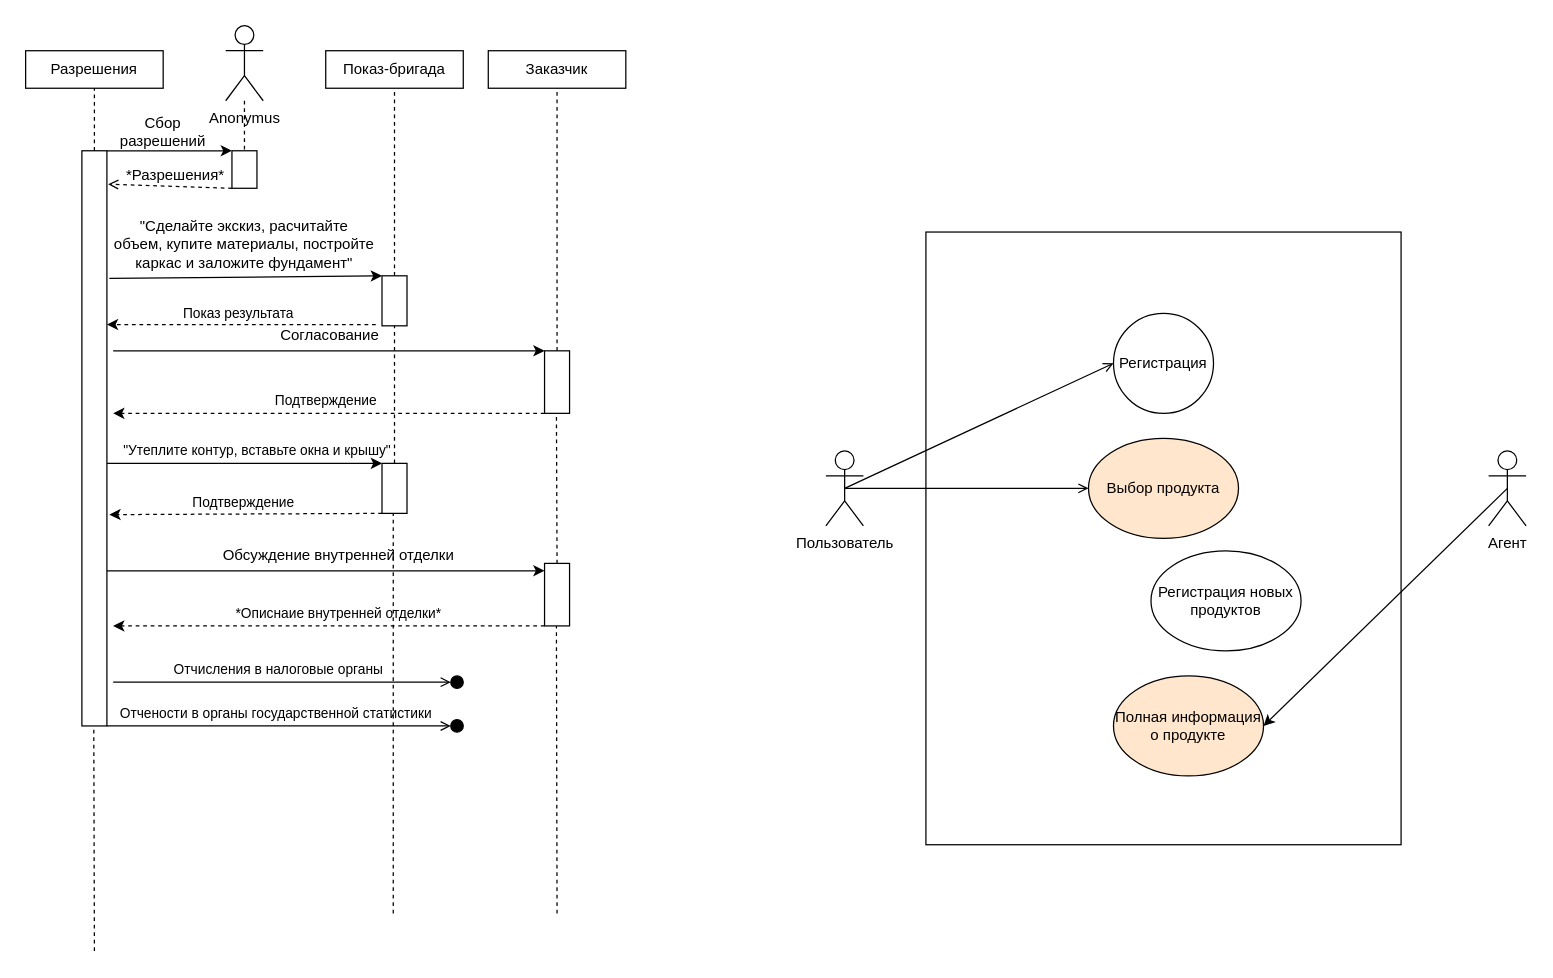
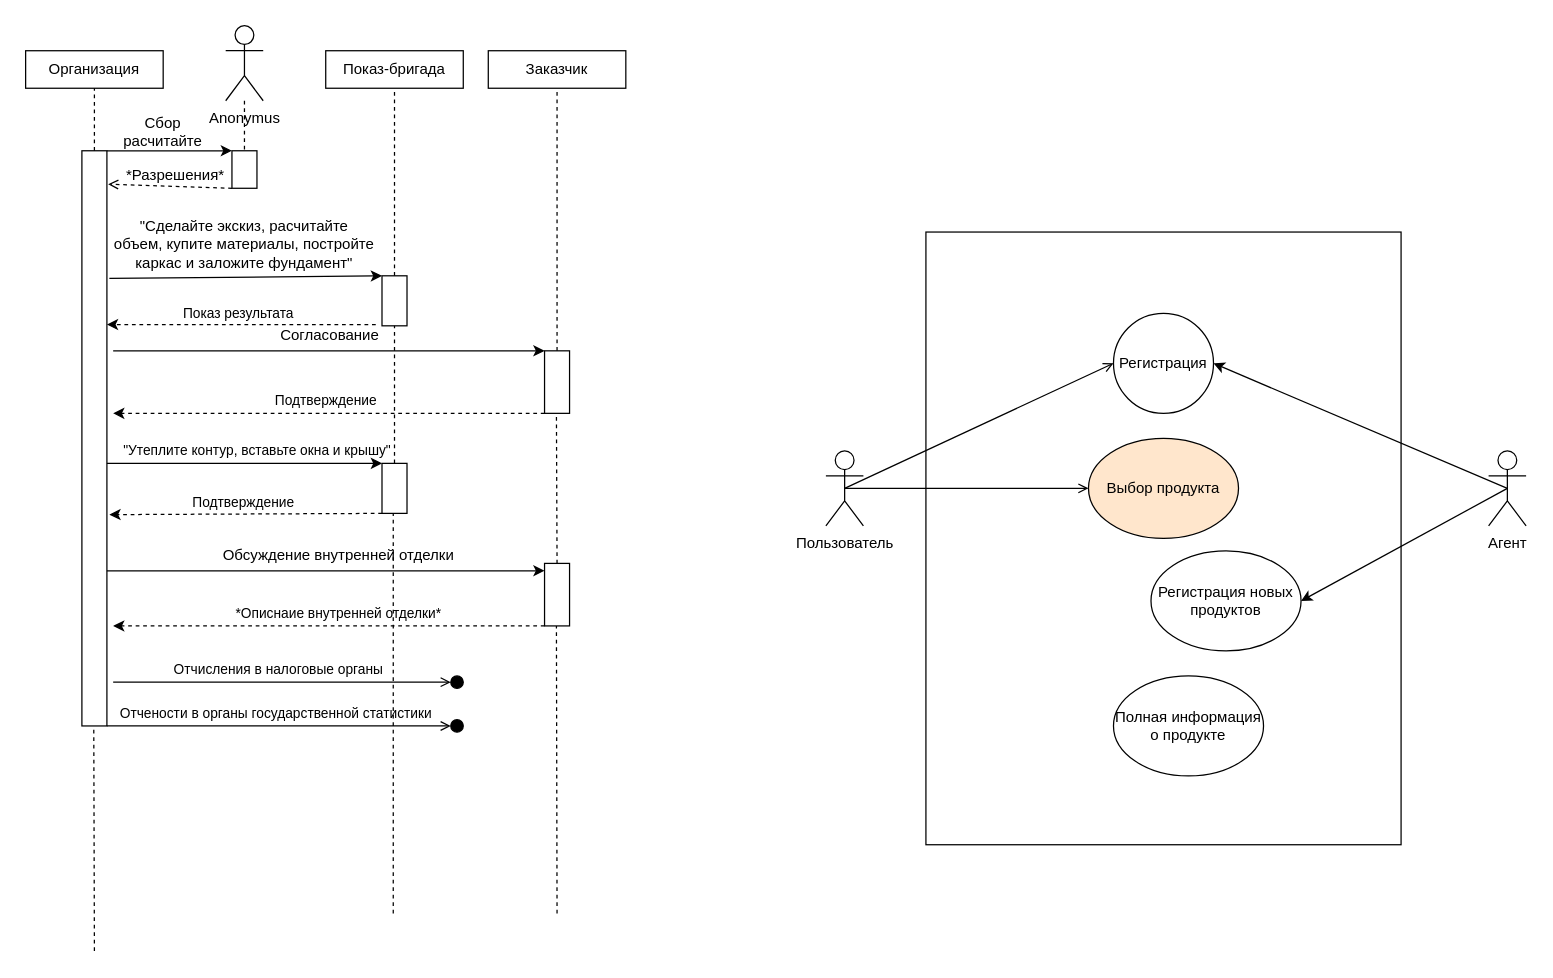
- <mxCell id="2" value="Разрешения" style="rounded=0;whiteSpace=wrap;html=1;fillColor=none;" parent="1" vertex="1"><mxGeometry x="20" y="40" width="110" height="30" as="geometry" /></mxCell>
+ <mxCell id="2" value="Организация" style="rounded=0;whiteSpace=wrap;html=1;fillColor=none;" parent="1" vertex="1"><mxGeometry x="20" y="40" width="110" height="30" as="geometry" /></mxCell>
- <mxCell id="10" value="Сбор разрешений" style="text;html=1;strokeColor=none;fillColor=none;align=center;verticalAlign=middle;whiteSpace=wrap;rounded=0;" parent="1" vertex="1"><mxGeometry x="100" y="90" width="60" height="30" as="geometry" /></mxCell>
+ <mxCell id="10" value="Сбор расчитайте" style="text;html=1;strokeColor=none;fillColor=none;align=center;verticalAlign=middle;whiteSpace=wrap;rounded=0;" parent="1" vertex="1"><mxGeometry x="100" y="90" width="60" height="30" as="geometry" /></mxCell>
+ <mxCell id="42" style="rounded=0;orthogonalLoop=1;jettySize=auto;html=1;exitX=0.5;exitY=0.5;exitDx=0;exitDy=0;exitPerimeter=0;entryX=1;entryY=0.5;entryDx=0;entryDy=0;" edge="1" parent="1" source="45" target="46"><mxGeometry relative="1" as="geometry" /></mxCell>
+ <mxCell id="43" style="rounded=0;orthogonalLoop=1;jettySize=auto;html=1;exitX=0.5;exitY=0.5;exitDx=0;exitDy=0;exitPerimeter=0;entryX=1;entryY=0.5;entryDx=0;entryDy=0;" edge="1" parent="1" source="45" target="48"><mxGeometry relative="1" as="geometry" /></mxCell>
- <mxCell id="44" style="rounded=0;orthogonalLoop=1;jettySize=auto;html=1;exitX=0.5;exitY=0.5;exitDx=0;exitDy=0;exitPerimeter=0;entryX=1;entryY=0.5;entryDx=0;entryDy=0;" edge="1" parent="1" source="45" target="49"><mxGeometry relative="1" as="geometry" /></mxCell>
- <mxCell id="49" value="Полная информация о продукте" style="ellipse;whiteSpace=wrap;html=1;fillColor=#ffe6cc;" vertex="1" parent="1"><mxGeometry x="890" y="540" width="120" height="80" as="geometry" /></mxCell>
+ <mxCell id="49" value="Полная информация о продукте" style="ellipse;whiteSpace=wrap;html=1;" vertex="1" parent="1"><mxGeometry x="890" y="540" width="120" height="80" as="geometry" /></mxCell>
